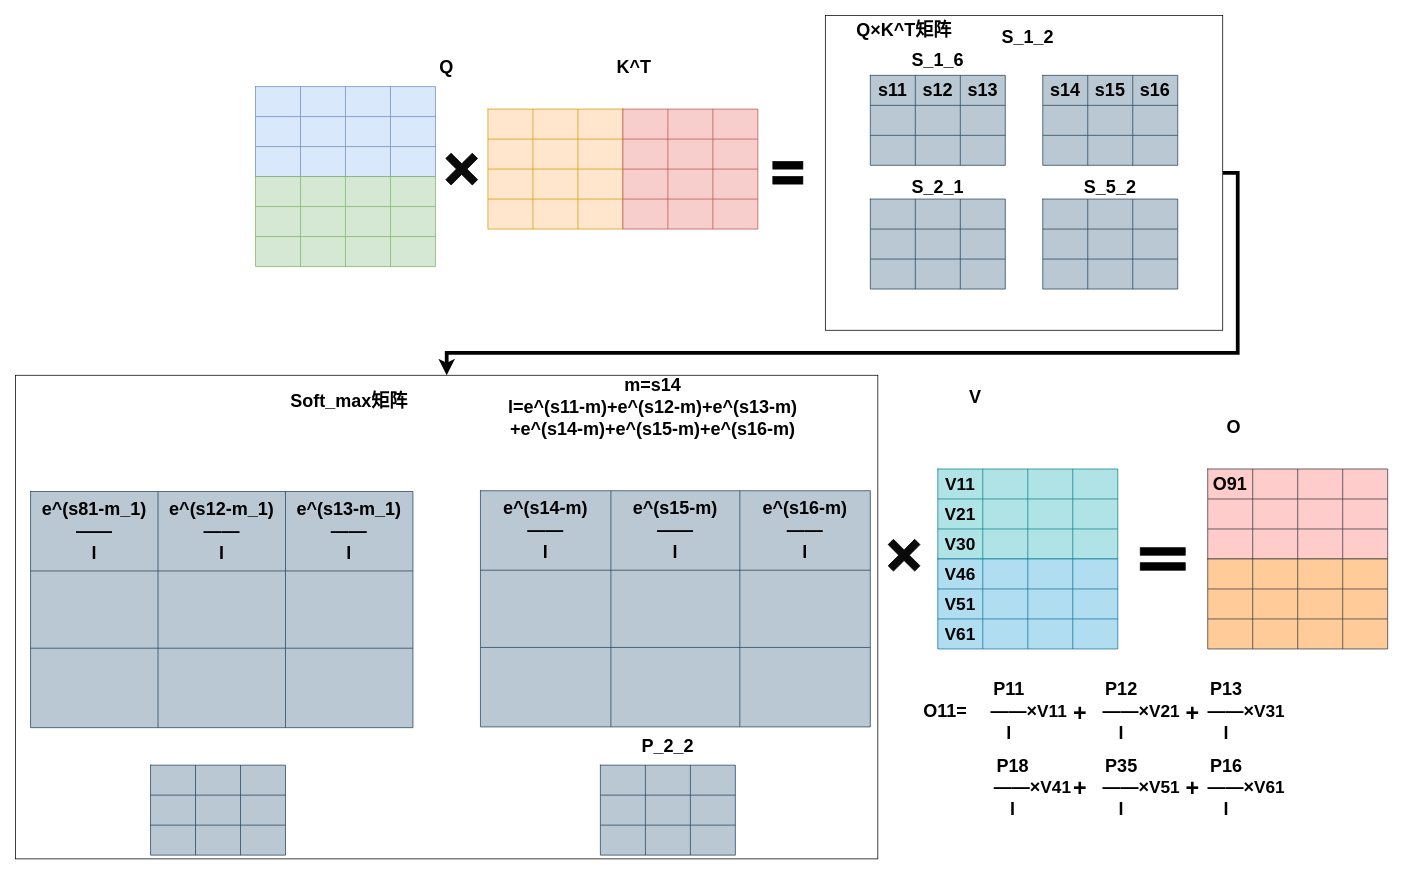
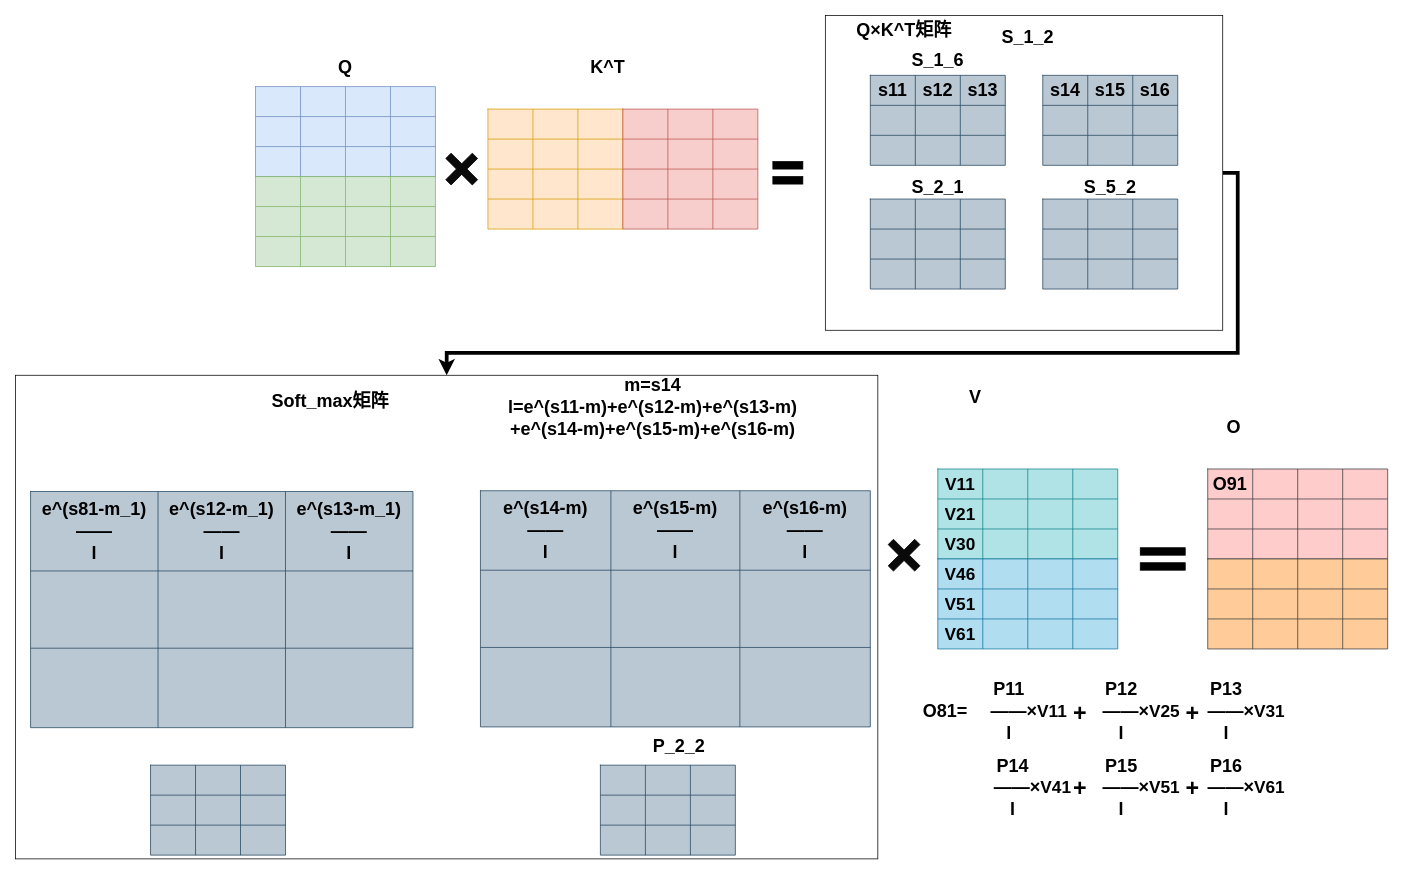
- <mxCell id="36" value="&lt;font style=&quot;font-size: 24px;&quot;&gt;&lt;b&gt;Q&lt;/b&gt;&lt;/font&gt;" style="text;html=1;whiteSpace=wrap;strokeColor=none;fillColor=none;align=center;verticalAlign=middle;rounded=0;" parent="1" vertex="1"><mxGeometry x="565" y="75" width="60" height="30" as="geometry" /></mxCell>
+ <mxCell id="36" value="&lt;font style=&quot;font-size: 24px;&quot;&gt;&lt;b&gt;Q&lt;/b&gt;&lt;/font&gt;" style="text;html=1;whiteSpace=wrap;strokeColor=none;fillColor=none;align=center;verticalAlign=middle;rounded=0;" parent="1" vertex="1"><mxGeometry x="430" y="75" width="60" height="30" as="geometry" /></mxCell>
- <mxCell id="87" value="&lt;span style=&quot;font-size: 24px;&quot;&gt;&lt;b&gt;K^T&lt;/b&gt;&lt;/span&gt;" style="text;html=1;whiteSpace=wrap;strokeColor=none;fillColor=none;align=center;verticalAlign=middle;rounded=0;" parent="1" vertex="1"><mxGeometry x="815" y="75" width="60" height="30" as="geometry" /></mxCell>
+ <mxCell id="87" value="&lt;span style=&quot;font-size: 24px;&quot;&gt;&lt;b&gt;K^T&lt;/b&gt;&lt;/span&gt;" style="text;html=1;whiteSpace=wrap;strokeColor=none;fillColor=none;align=center;verticalAlign=middle;rounded=0;" parent="1" vertex="1"><mxGeometry x="780" y="75" width="60" height="30" as="geometry" /></mxCell>
- <mxCell id="204" value="&lt;font style=&quot;font-size: 24px;&quot;&gt;&lt;b&gt;Soft_max矩阵&lt;/b&gt;&lt;/font&gt;" style="text;html=1;whiteSpace=wrap;strokeColor=none;fillColor=none;align=center;verticalAlign=middle;rounded=0;" parent="1" vertex="1"><mxGeometry x="360" y="520" width="210" height="30" as="geometry" /></mxCell>
+ <mxCell id="204" value="&lt;font style=&quot;font-size: 24px;&quot;&gt;&lt;b&gt;Soft_max矩阵&lt;/b&gt;&lt;/font&gt;" style="text;html=1;whiteSpace=wrap;strokeColor=none;fillColor=none;align=center;verticalAlign=middle;rounded=0;" parent="1" vertex="1"><mxGeometry x="335" y="520" width="210" height="30" as="geometry" /></mxCell>
- <mxCell id="259" value="&lt;span style=&quot;font-size: 24px;&quot;&gt;&lt;b&gt;O11=&lt;/b&gt;&lt;/span&gt;" style="text;html=1;whiteSpace=wrap;strokeColor=none;fillColor=none;align=center;verticalAlign=middle;rounded=0;" parent="1" vertex="1"><mxGeometry x="1180" y="925" width="160" height="45" as="geometry" /></mxCell>
+ <mxCell id="259" value="&lt;span style=&quot;font-size: 24px;&quot;&gt;&lt;b&gt;O81=&lt;/b&gt;&lt;/span&gt;" style="text;html=1;whiteSpace=wrap;strokeColor=none;fillColor=none;align=center;verticalAlign=middle;rounded=0;" parent="1" vertex="1"><mxGeometry x="1180" y="925" width="160" height="45" as="geometry" /></mxCell>
- <mxCell id="261" value="&lt;span style=&quot;font-size: 24px; font-weight: 700;&quot;&gt;P12&lt;/span&gt;&lt;div style=&quot;font-size: 24px; font-weight: 700;&quot;&gt;&lt;span style=&quot;white-space: pre;&quot;&gt;&#09;&lt;/span&gt;——×&lt;span style=&quot;font-size: 23px;&quot;&gt;V21&lt;/span&gt;&lt;br&gt;&lt;div&gt;l&lt;/div&gt;&lt;/div&gt;" style="text;html=1;whiteSpace=wrap;strokeColor=none;fillColor=none;align=center;verticalAlign=middle;rounded=0;" parent="1" vertex="1"><mxGeometry x="1410" y="902.5" width="170" height="90" as="geometry" /></mxCell>
+ <mxCell id="261" value="&lt;span style=&quot;font-size: 24px; font-weight: 700;&quot;&gt;P12&lt;/span&gt;&lt;div style=&quot;font-size: 24px; font-weight: 700;&quot;&gt;&lt;span style=&quot;white-space: pre;&quot;&gt;&#09;&lt;/span&gt;——×&lt;span style=&quot;font-size: 23px;&quot;&gt;V25&lt;/span&gt;&lt;br&gt;&lt;div&gt;l&lt;/div&gt;&lt;/div&gt;" style="text;html=1;whiteSpace=wrap;strokeColor=none;fillColor=none;align=center;verticalAlign=middle;rounded=0;" parent="1" vertex="1"><mxGeometry x="1410" y="902.5" width="170" height="90" as="geometry" /></mxCell>
- <mxCell id="258" value="&lt;font style=&quot;font-size: 24px;&quot;&gt;&lt;b&gt;P_2_2&lt;/b&gt;&lt;/font&gt;" style="text;html=1;whiteSpace=wrap;strokeColor=none;fillColor=none;align=center;verticalAlign=middle;rounded=0;" parent="1" vertex="1"><mxGeometry x="860" y="980" width="60" height="30" as="geometry" /></mxCell>
+ <mxCell id="258" value="&lt;font style=&quot;font-size: 24px;&quot;&gt;&lt;b&gt;P_2_2&lt;/b&gt;&lt;/font&gt;" style="text;html=1;whiteSpace=wrap;strokeColor=none;fillColor=none;align=center;verticalAlign=middle;rounded=0;" parent="1" vertex="1"><mxGeometry x="875" y="980" width="60" height="30" as="geometry" /></mxCell>
- <mxCell id="264" value="&lt;span style=&quot;font-size: 24px; font-weight: 700;&quot;&gt;P18&lt;/span&gt;&lt;div style=&quot;font-size: 24px; font-weight: 700;&quot;&gt;&lt;span style=&quot;white-space: pre;&quot;&gt;&#09;&lt;/span&gt;——×&lt;span style=&quot;font-size: 23px;&quot;&gt;V41&lt;/span&gt;&lt;br&gt;&lt;div&gt;l&lt;/div&gt;&lt;/div&gt;" style="text;html=1;whiteSpace=wrap;strokeColor=none;fillColor=none;align=center;verticalAlign=middle;rounded=0;" parent="1" vertex="1"><mxGeometry x="1255" y="1005" width="190" height="90" as="geometry" /></mxCell>
+ <mxCell id="264" value="&lt;span style=&quot;font-size: 24px; font-weight: 700;&quot;&gt;P14&lt;/span&gt;&lt;div style=&quot;font-size: 24px; font-weight: 700;&quot;&gt;&lt;span style=&quot;white-space: pre;&quot;&gt;&#09;&lt;/span&gt;——×&lt;span style=&quot;font-size: 23px;&quot;&gt;V41&lt;/span&gt;&lt;br&gt;&lt;div&gt;l&lt;/div&gt;&lt;/div&gt;" style="text;html=1;whiteSpace=wrap;strokeColor=none;fillColor=none;align=center;verticalAlign=middle;rounded=0;" parent="1" vertex="1"><mxGeometry x="1255" y="1005" width="190" height="90" as="geometry" /></mxCell>
- <mxCell id="263" value="&lt;span style=&quot;font-size: 24px; font-weight: 700;&quot;&gt;P35&lt;/span&gt;&lt;div style=&quot;font-size: 24px; font-weight: 700;&quot;&gt;&lt;span style=&quot;white-space: pre;&quot;&gt;&#09;&lt;/span&gt;——×&lt;span style=&quot;font-size: 23px;&quot;&gt;V51&lt;/span&gt;&lt;br&gt;&lt;div&gt;l&lt;/div&gt;&lt;/div&gt;" style="text;html=1;whiteSpace=wrap;strokeColor=none;fillColor=none;align=center;verticalAlign=middle;rounded=0;" parent="1" vertex="1"><mxGeometry x="1400" y="1005" width="190" height="90" as="geometry" /></mxCell>
+ <mxCell id="263" value="&lt;span style=&quot;font-size: 24px; font-weight: 700;&quot;&gt;P15&lt;/span&gt;&lt;div style=&quot;font-size: 24px; font-weight: 700;&quot;&gt;&lt;span style=&quot;white-space: pre;&quot;&gt;&#09;&lt;/span&gt;——×&lt;span style=&quot;font-size: 23px;&quot;&gt;V51&lt;/span&gt;&lt;br&gt;&lt;div&gt;l&lt;/div&gt;&lt;/div&gt;" style="text;html=1;whiteSpace=wrap;strokeColor=none;fillColor=none;align=center;verticalAlign=middle;rounded=0;" parent="1" vertex="1"><mxGeometry x="1400" y="1005" width="190" height="90" as="geometry" /></mxCell>
